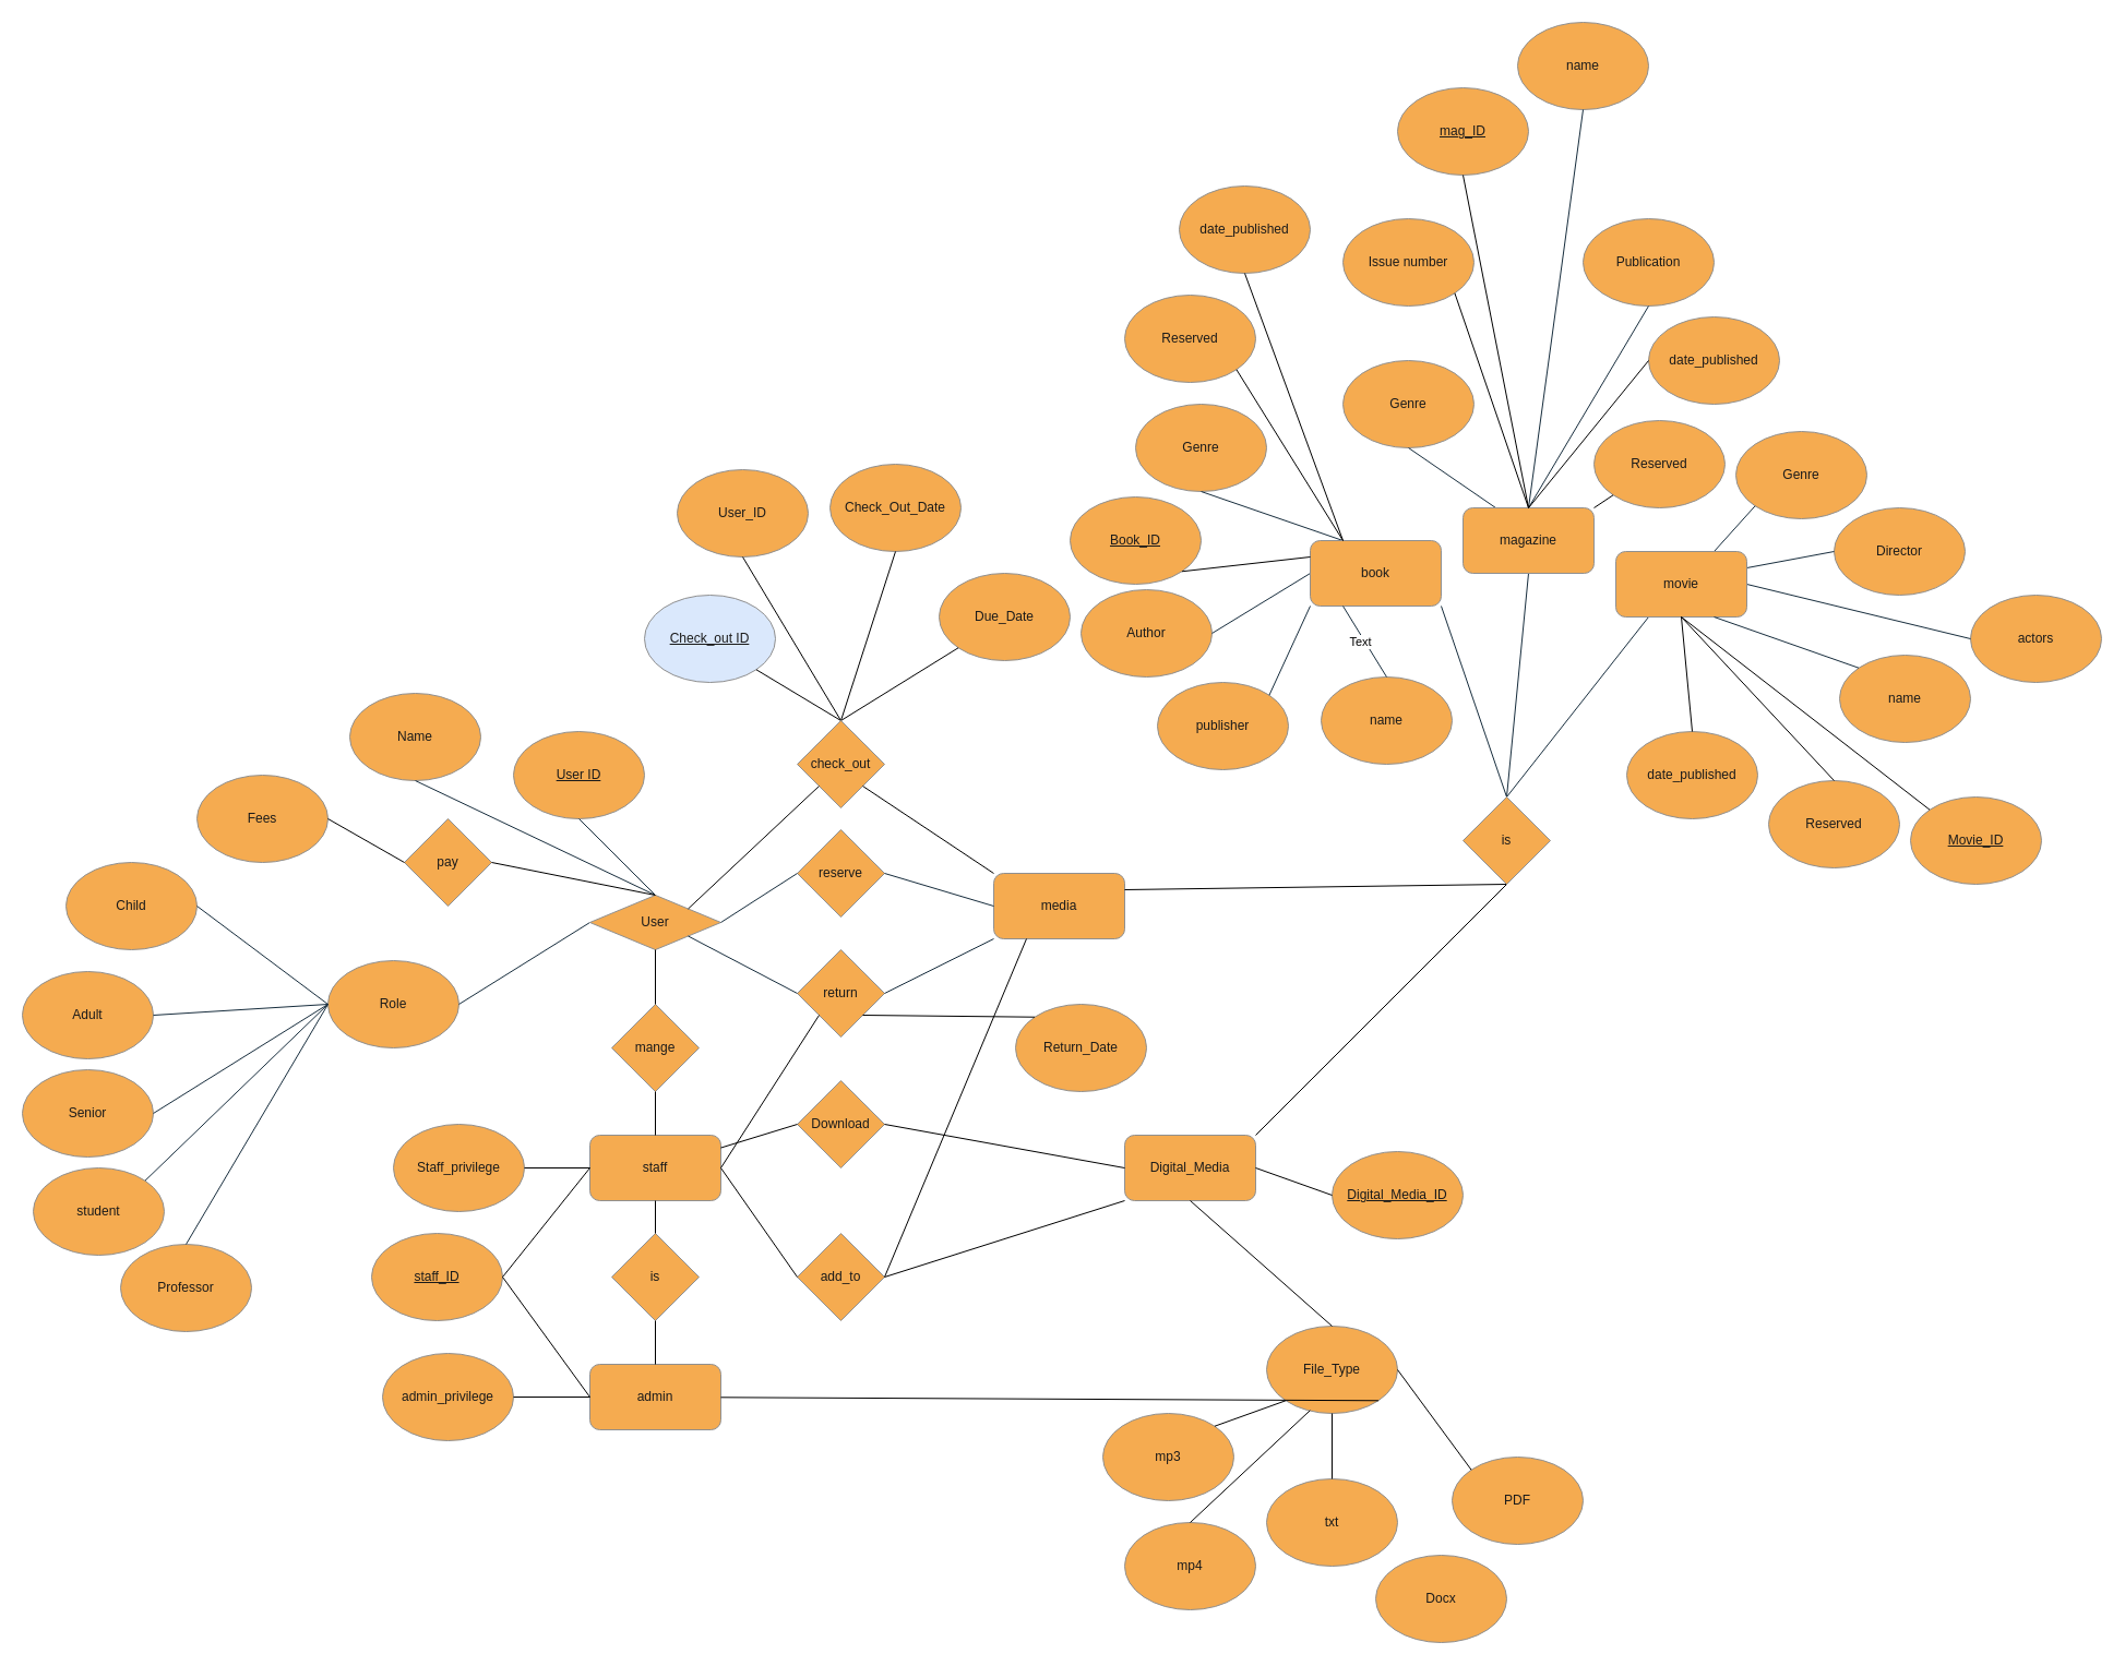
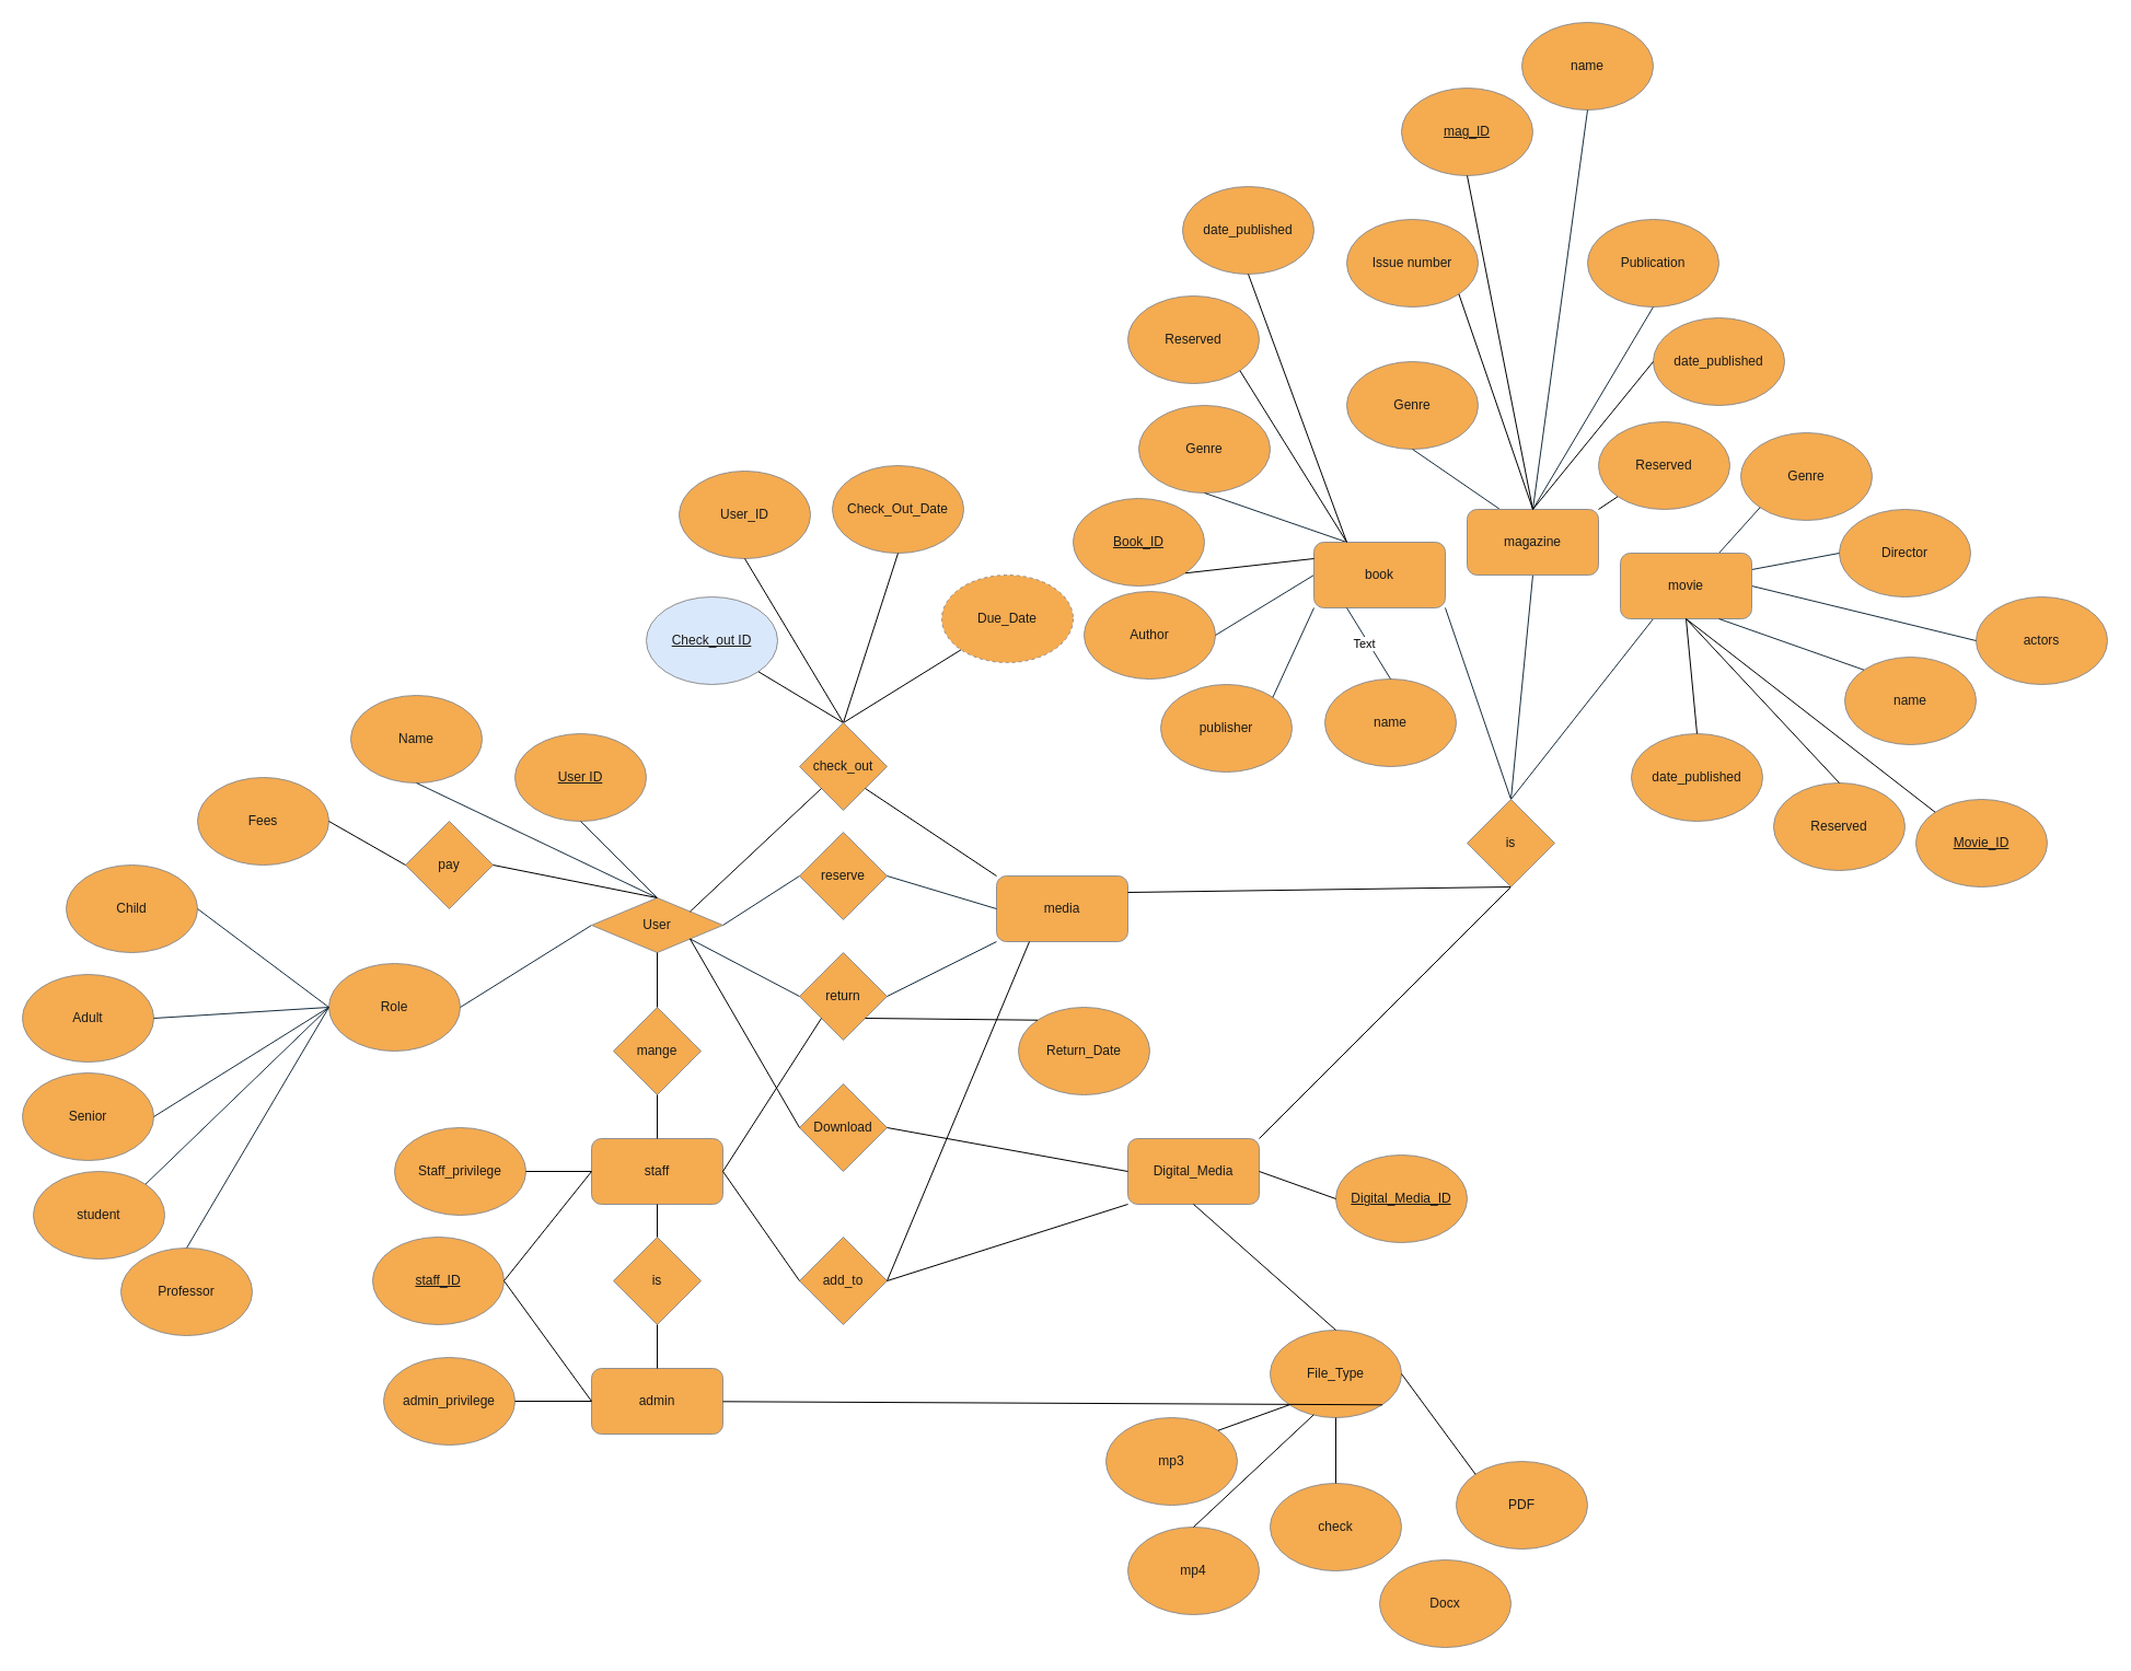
- <mxCell id="72" value="Due_Date" style="ellipse;whiteSpace=wrap;html=1;labelBackgroundColor=none;fillColor=#F5AB50;strokeColor=#909090;fontColor=#1A1A1A;" vertex="1" parent="1"><mxGeometry x="860" y="525" width="120" height="80" as="geometry" /></mxCell>
+ <mxCell id="72" value="Due_Date" style="ellipse;whiteSpace=wrap;html=1;labelBackgroundColor=none;fillColor=#F5AB50;strokeColor=#909090;fontColor=#1A1A1A;dashed=1;" vertex="1" parent="1"><mxGeometry x="860" y="525" width="120" height="80" as="geometry" /></mxCell>
- <mxCell id="113" value="" style="endArrow=none;html=1;rounded=0;exitX=0;exitY=0.5;exitDx=0;exitDy=0;" edge="1" parent="1" source="112" target="40"><mxGeometry width="50" height="50" relative="1" as="geometry"><mxPoint x="750" y="1170" as="sourcePoint" /><mxPoint x="800" y="1120" as="targetPoint" /></mxGeometry></mxCell>
+ <mxCell id="113" value="" style="endArrow=none;html=1;rounded=0;entryX=1;entryY=1;entryDx=0;entryDy=0;exitX=0;exitY=0.5;exitDx=0;exitDy=0;" edge="1" parent="1" source="112" target="39"><mxGeometry width="50" height="50" relative="1" as="geometry"><mxPoint x="750" y="1170" as="sourcePoint" /><mxPoint x="800" y="1120" as="targetPoint" /></mxGeometry></mxCell>
- <mxCell id="95" value="txt" style="ellipse;whiteSpace=wrap;html=1;labelBackgroundColor=none;fillColor=#F5AB50;strokeColor=#909090;fontColor=#1A1A1A;" vertex="1" parent="1"><mxGeometry x="1160" y="1355" width="120" height="80" as="geometry" /></mxCell>
+ <mxCell id="95" value="check" style="ellipse;whiteSpace=wrap;html=1;labelBackgroundColor=none;fillColor=#F5AB50;strokeColor=#909090;fontColor=#1A1A1A;" vertex="1" parent="1"><mxGeometry x="1160" y="1355" width="120" height="80" as="geometry" /></mxCell>
